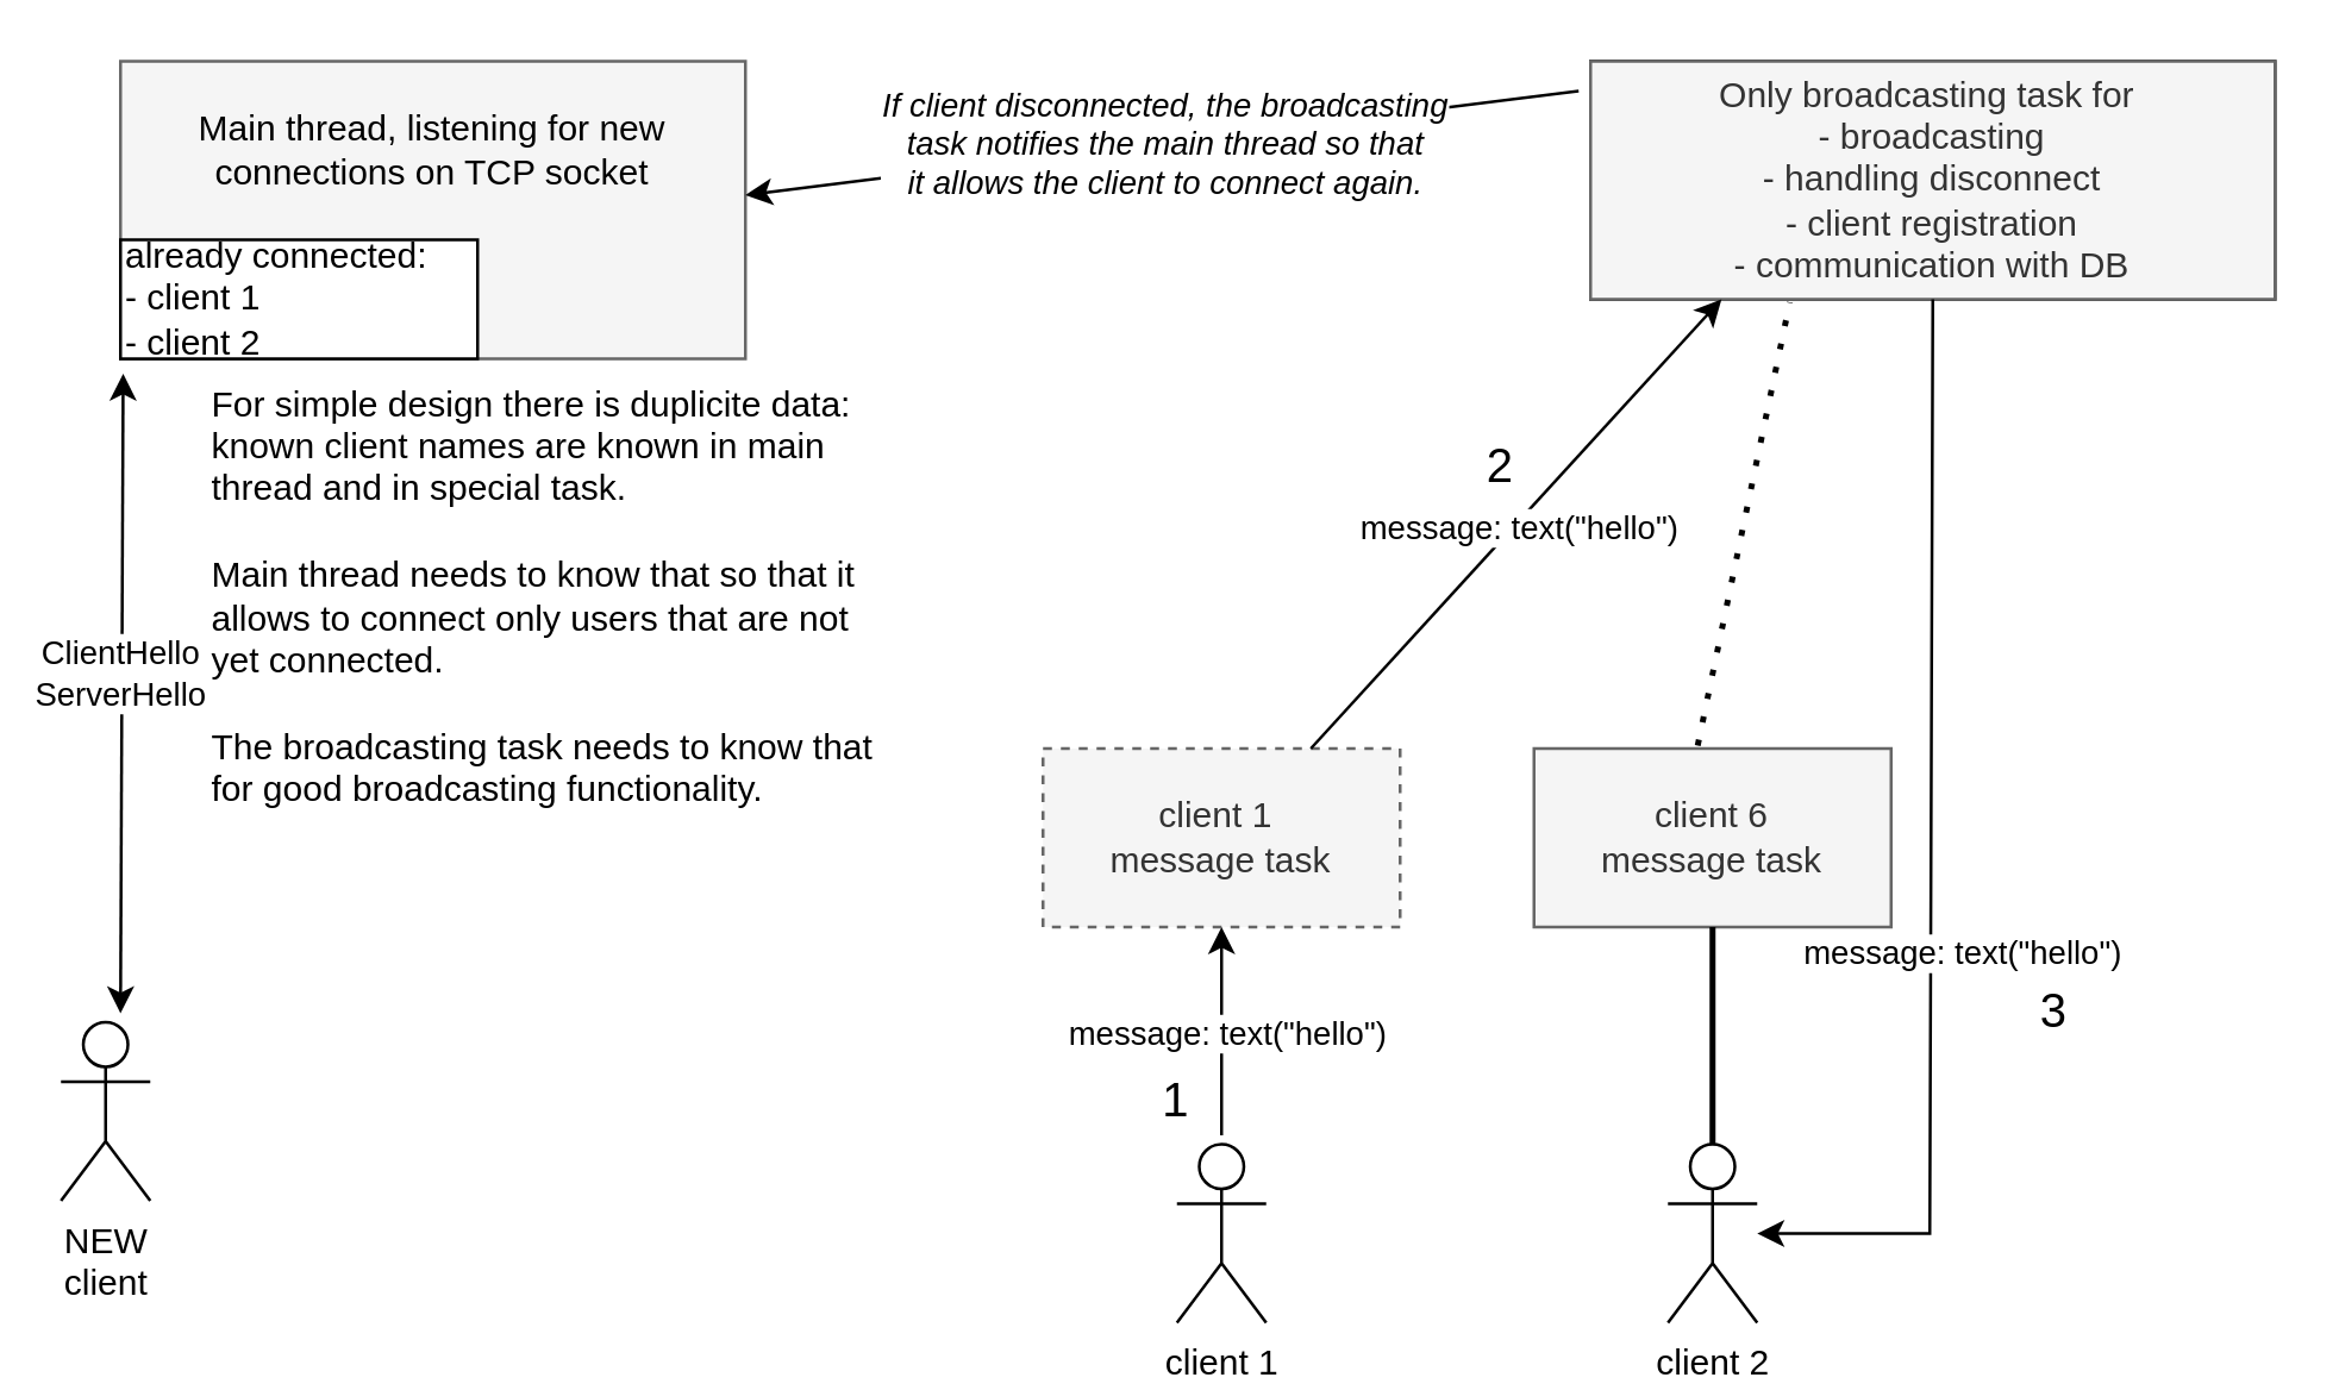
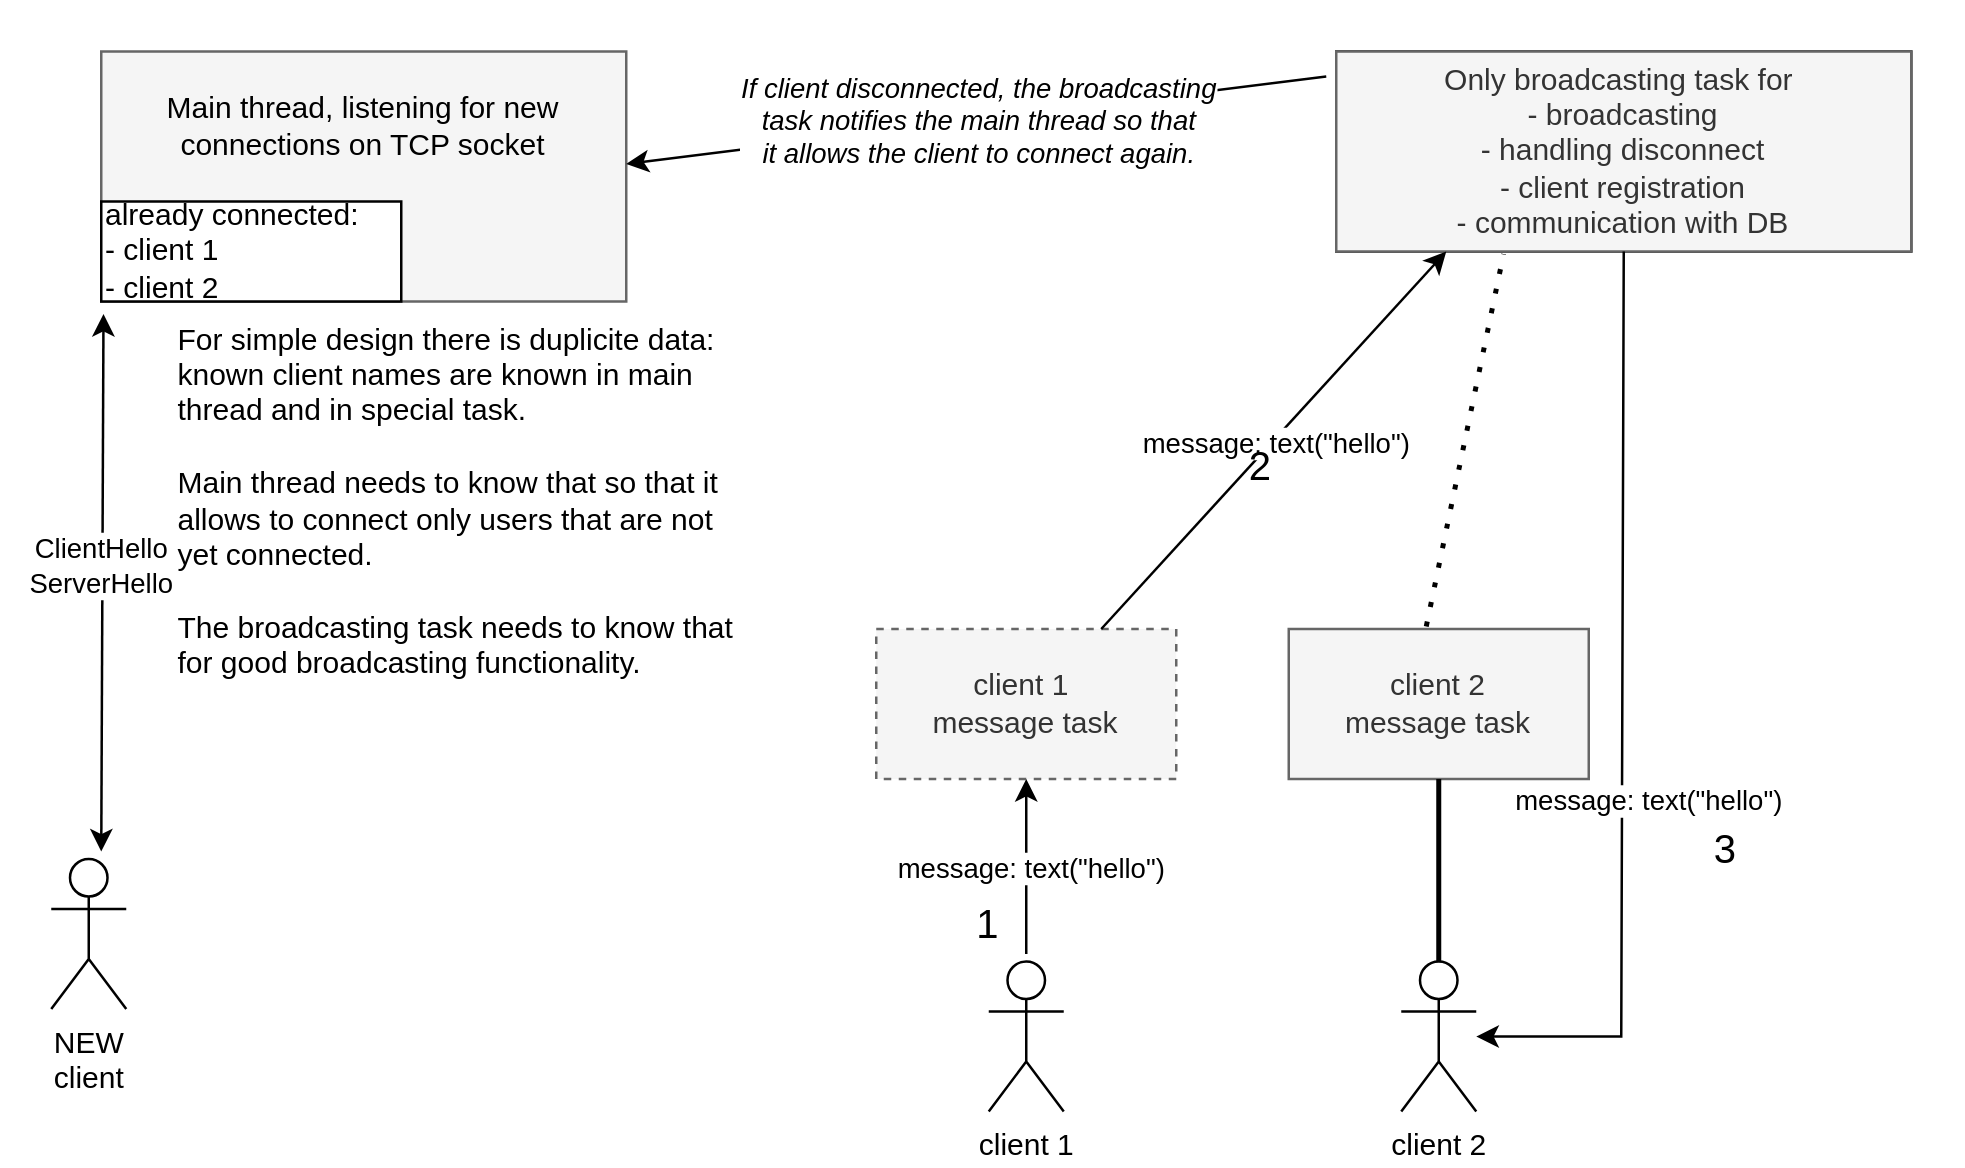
- <mxCell id="17" value="2" style="text;html=1;strokeColor=none;fillColor=none;align=center;verticalAlign=middle;whiteSpace=wrap;rounded=0;fontSize=16;" vertex="1" parent="1"><mxGeometry x="474" y="141" width="60" height="30" as="geometry" /></mxCell>
+ <mxCell id="17" value="2" style="text;html=1;strokeColor=none;fillColor=none;align=center;verticalAlign=middle;whiteSpace=wrap;rounded=0;fontSize=16;" vertex="1" parent="1"><mxGeometry x="474" y="171" width="60" height="30" as="geometry" /></mxCell>
- <mxCell id="7" value="client 6&lt;br&gt;message task" style="rounded=0;whiteSpace=wrap;html=1;fillColor=#f5f5f5;strokeColor=#666666;fontColor=#333333;" vertex="1" parent="1"><mxGeometry x="515" y="251" width="120" height="60" as="geometry" /></mxCell>
+ <mxCell id="7" value="client 2&lt;br&gt;message task" style="rounded=0;whiteSpace=wrap;html=1;fillColor=#f5f5f5;strokeColor=#666666;fontColor=#333333;" vertex="1" parent="1"><mxGeometry x="515" y="251" width="120" height="60" as="geometry" /></mxCell>
